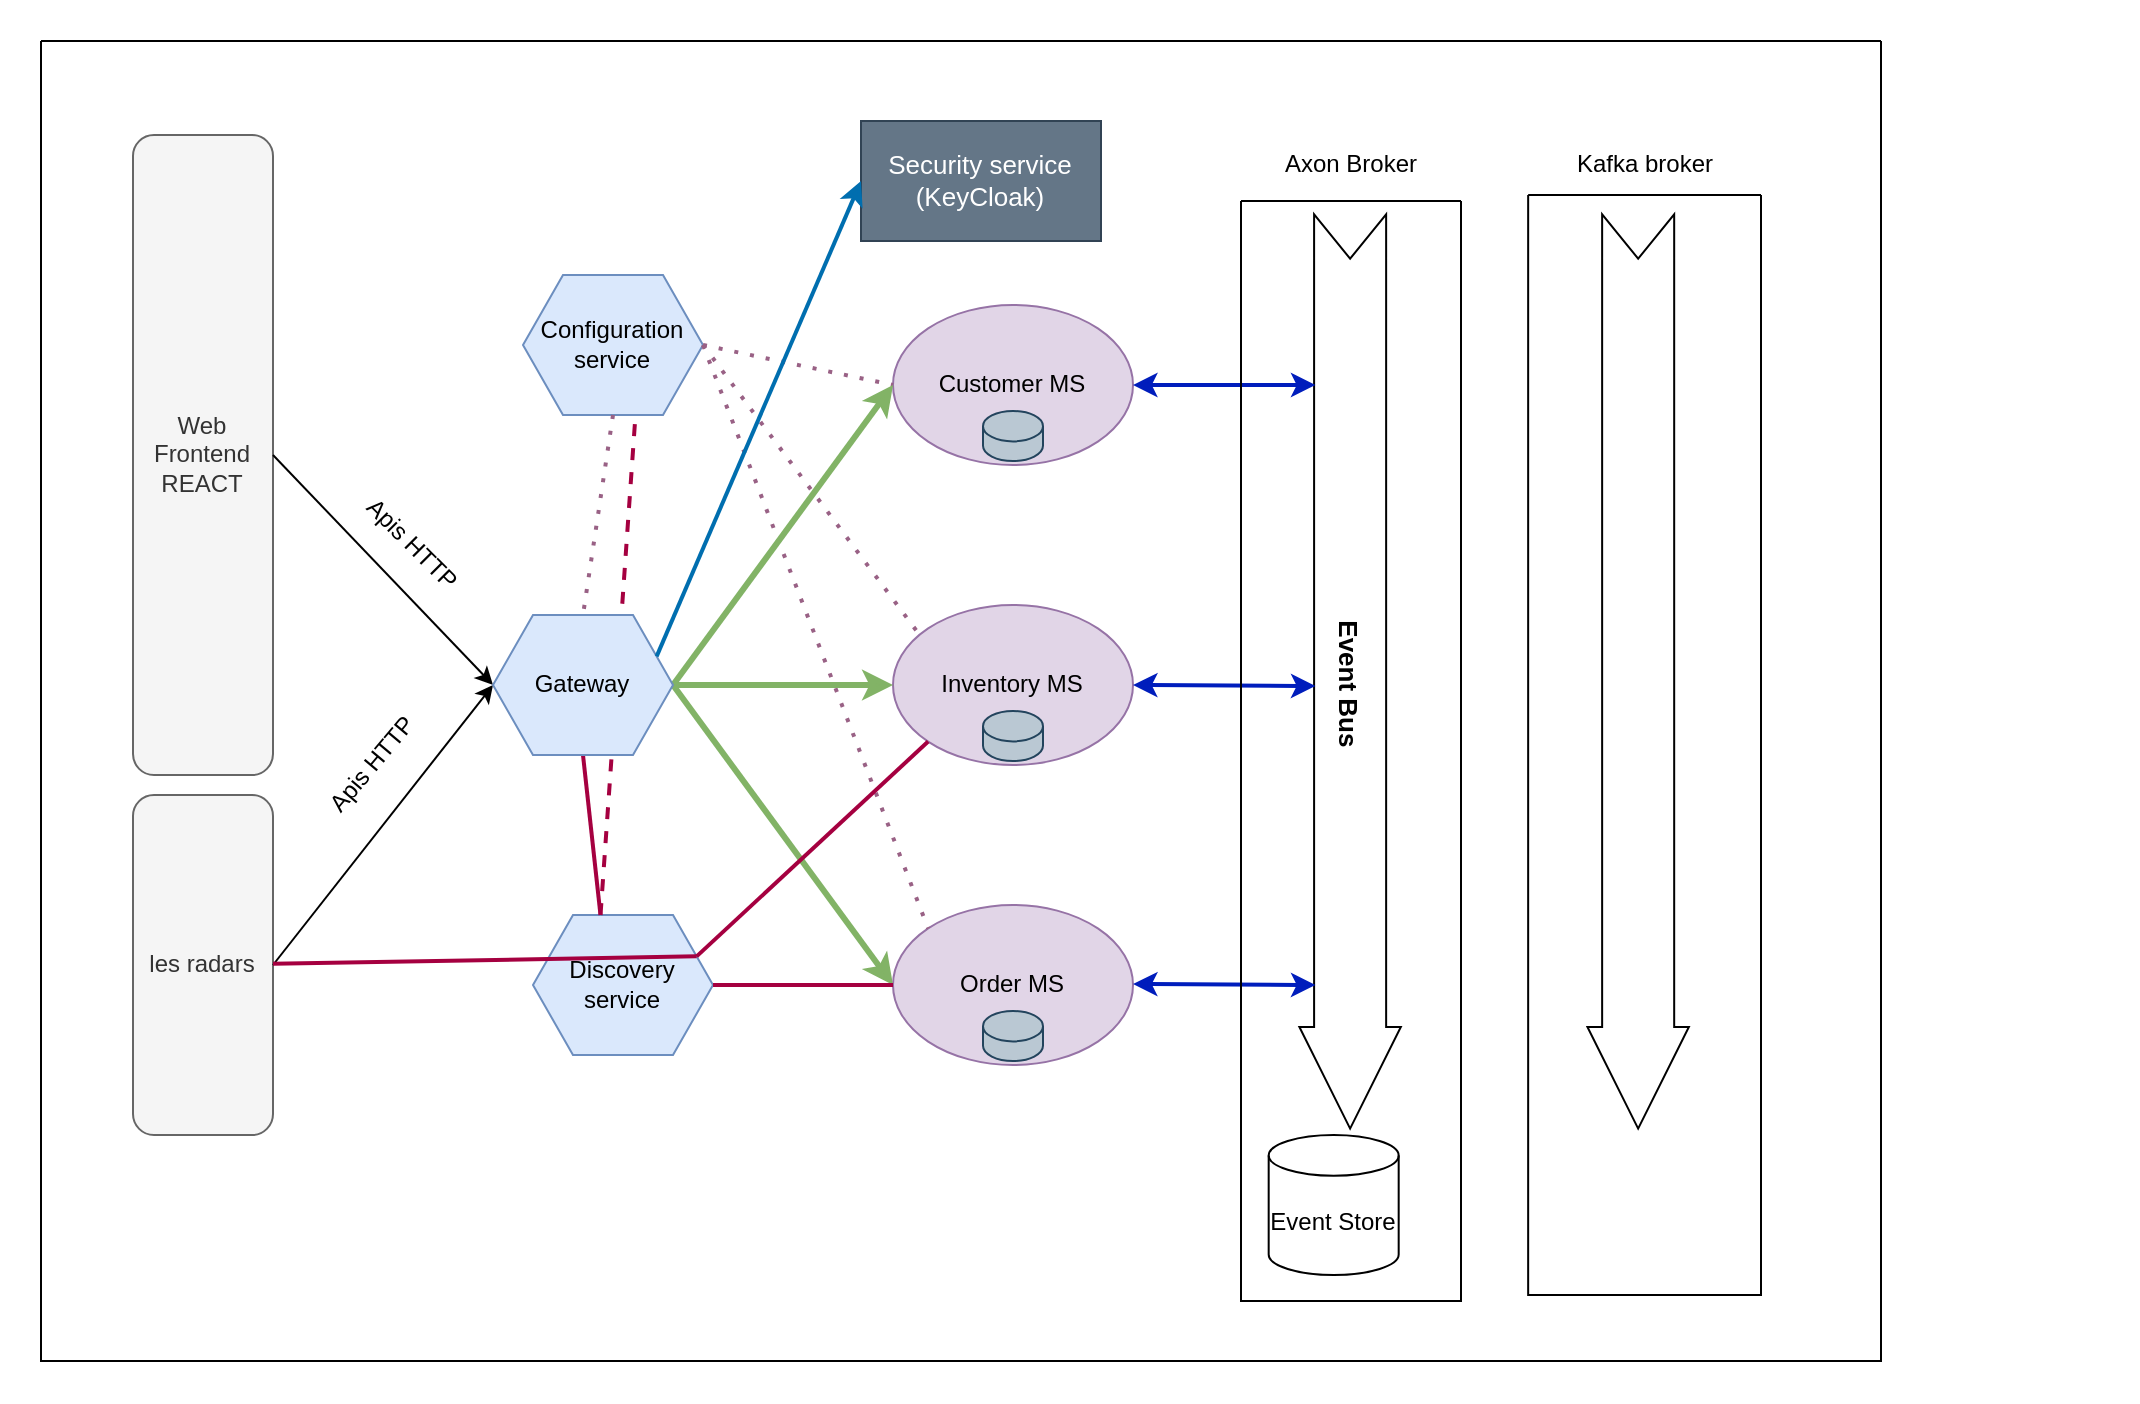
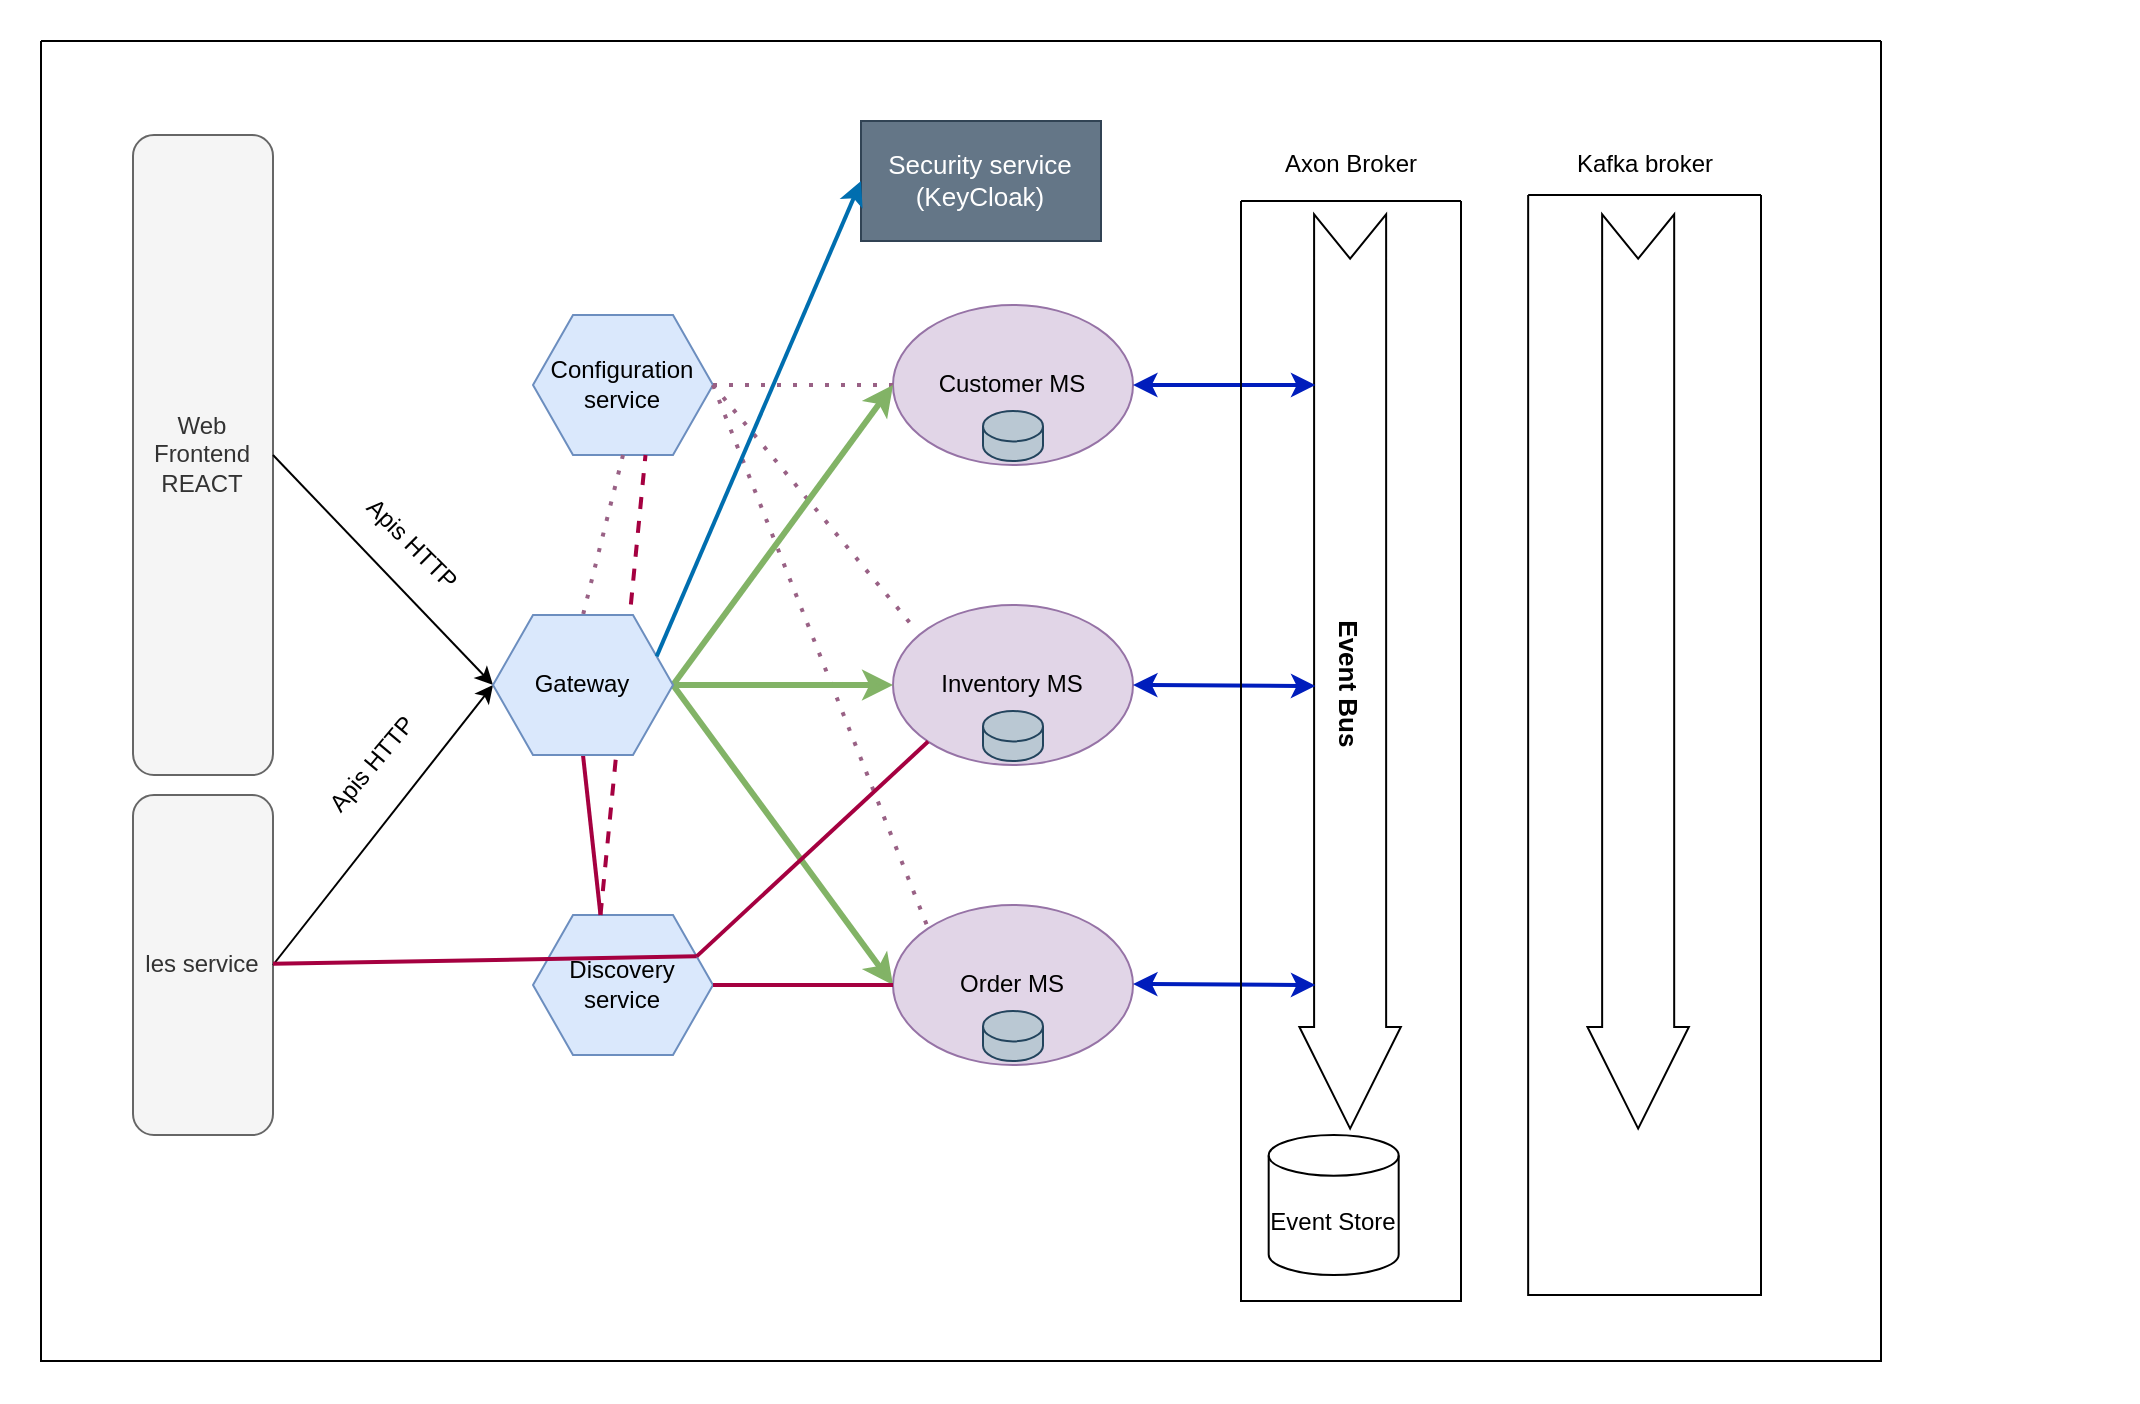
- <mxCell id="4" value="Configuration service" style="shape=hexagon;perimeter=hexagonPerimeter2;whiteSpace=wrap;html=1;fixedSize=1;fillColor=#dae8fc;strokeColor=#6c8ebf;" parent="1" vertex="1"><mxGeometry x="261" y="137" width="90" height="70" as="geometry" /></mxCell>
+ <mxCell id="4" value="Configuration service" style="shape=hexagon;perimeter=hexagonPerimeter2;whiteSpace=wrap;html=1;fixedSize=1;fillColor=#dae8fc;strokeColor=#6c8ebf;" parent="1" vertex="1"><mxGeometry x="266" y="157" width="90" height="70" as="geometry" /></mxCell>
- <mxCell id="3" value="les radars" style="rounded=1;whiteSpace=wrap;html=1;fillColor=#f5f5f5;fontColor=#333333;strokeColor=#666666;" parent="1" vertex="1"><mxGeometry x="66" y="397" width="70" height="170" as="geometry" /></mxCell>
+ <mxCell id="3" value="les service" style="rounded=1;whiteSpace=wrap;html=1;fillColor=#f5f5f5;fontColor=#333333;strokeColor=#666666;" parent="1" vertex="1"><mxGeometry x="66" y="397" width="70" height="170" as="geometry" /></mxCell>
